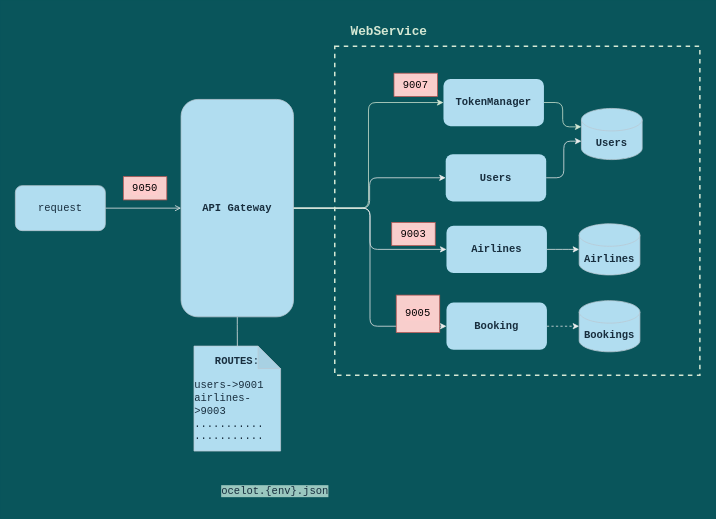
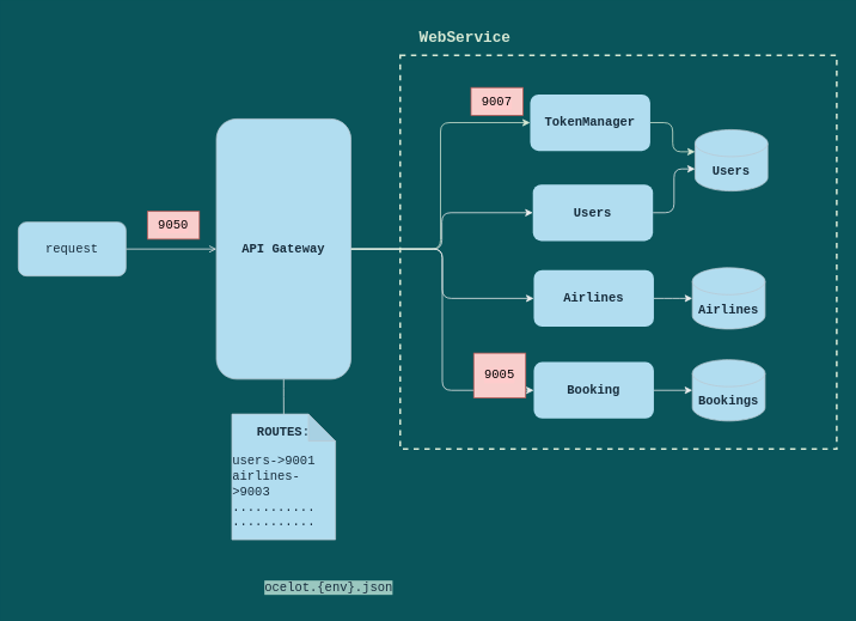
- <mxCell id="17" value="9003" style="rounded=0;whiteSpace=wrap;html=1;labelBackgroundColor=#FFCCCC;sketch=0;fontFamily=Courier New;fontSize=14;strokeColor=#b85450;fillColor=#f8cecc;" parent="1" vertex="1"><mxGeometry x="522" y="296" width="58" height="31" as="geometry" /></mxCell>
- <mxCell id="15" style="edgeStyle=orthogonalEdgeStyle;curved=0;rounded=1;sketch=0;orthogonalLoop=1;jettySize=auto;html=1;entryX=0;entryY=0.5;entryDx=0;entryDy=0;entryPerimeter=0;fontFamily=Courier New;fontSize=14;fontColor=#FFFFFF;strokeColor=#EEEEEE;dashed=1;" parent="1" source="16" target="23" edge="1"><mxGeometry relative="1" as="geometry" /></mxCell>
+ <mxCell id="15" style="edgeStyle=orthogonalEdgeStyle;curved=0;rounded=1;sketch=0;orthogonalLoop=1;jettySize=auto;html=1;entryX=0;entryY=0.5;entryDx=0;entryDy=0;entryPerimeter=0;fontFamily=Courier New;fontSize=14;fontColor=#FFFFFF;strokeColor=#EEEEEE;" parent="1" source="16" target="23" edge="1"><mxGeometry relative="1" as="geometry" /></mxCell>
